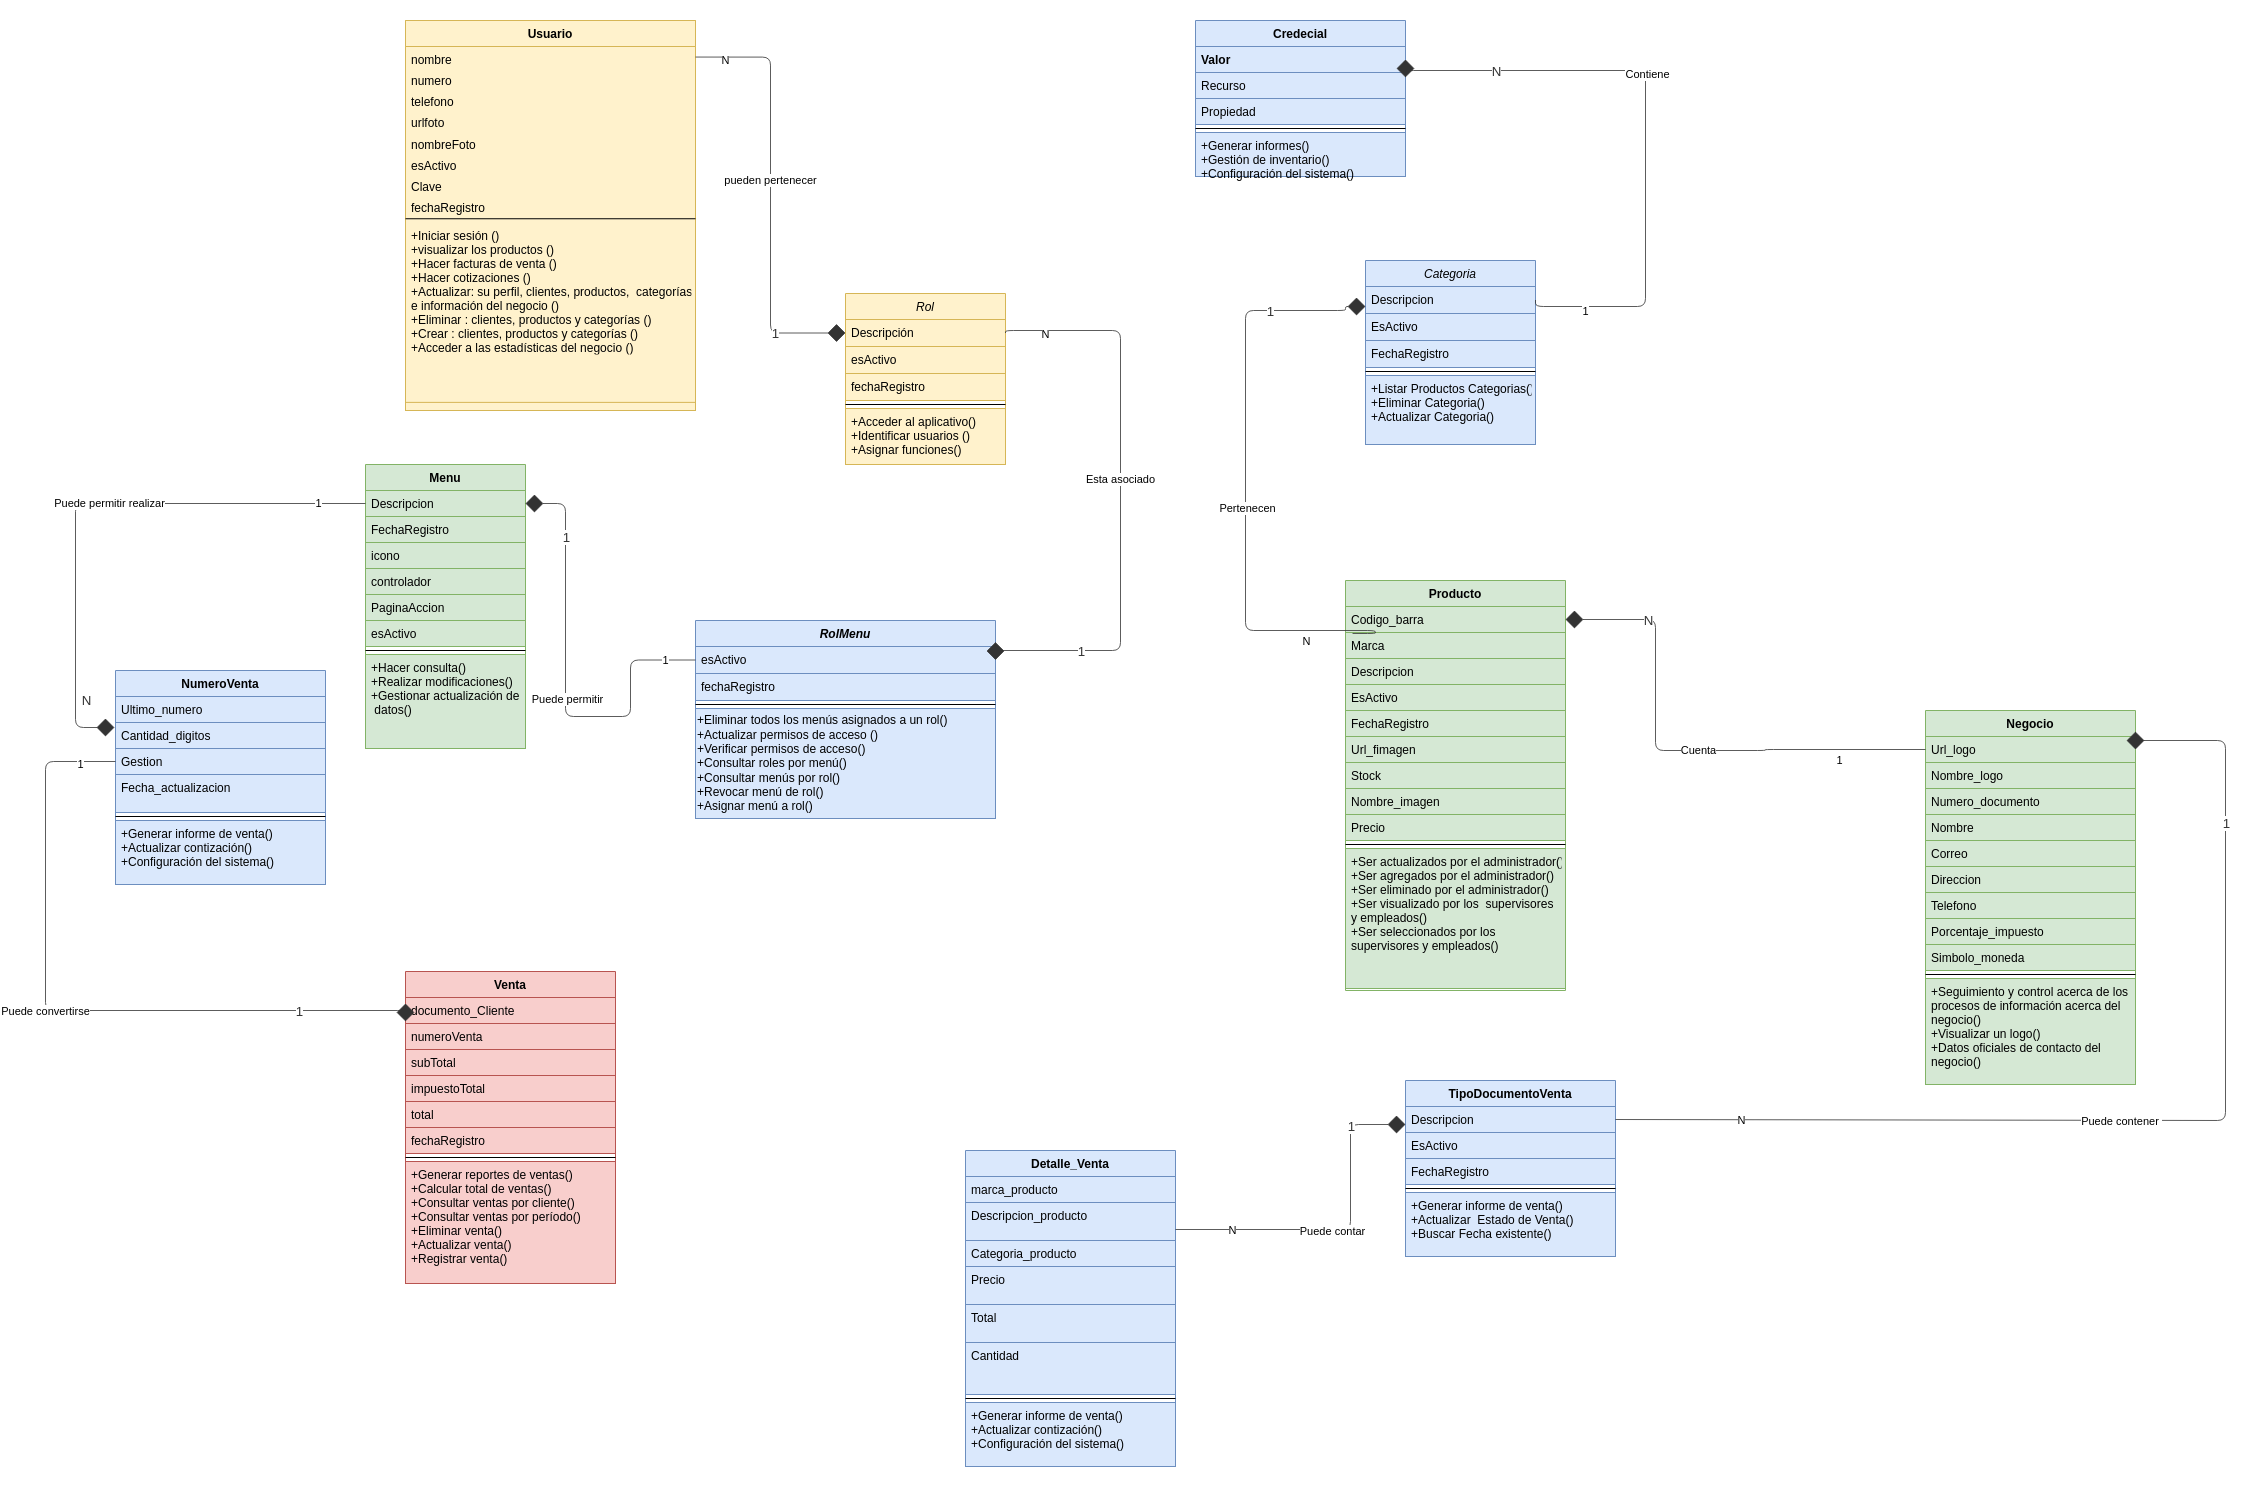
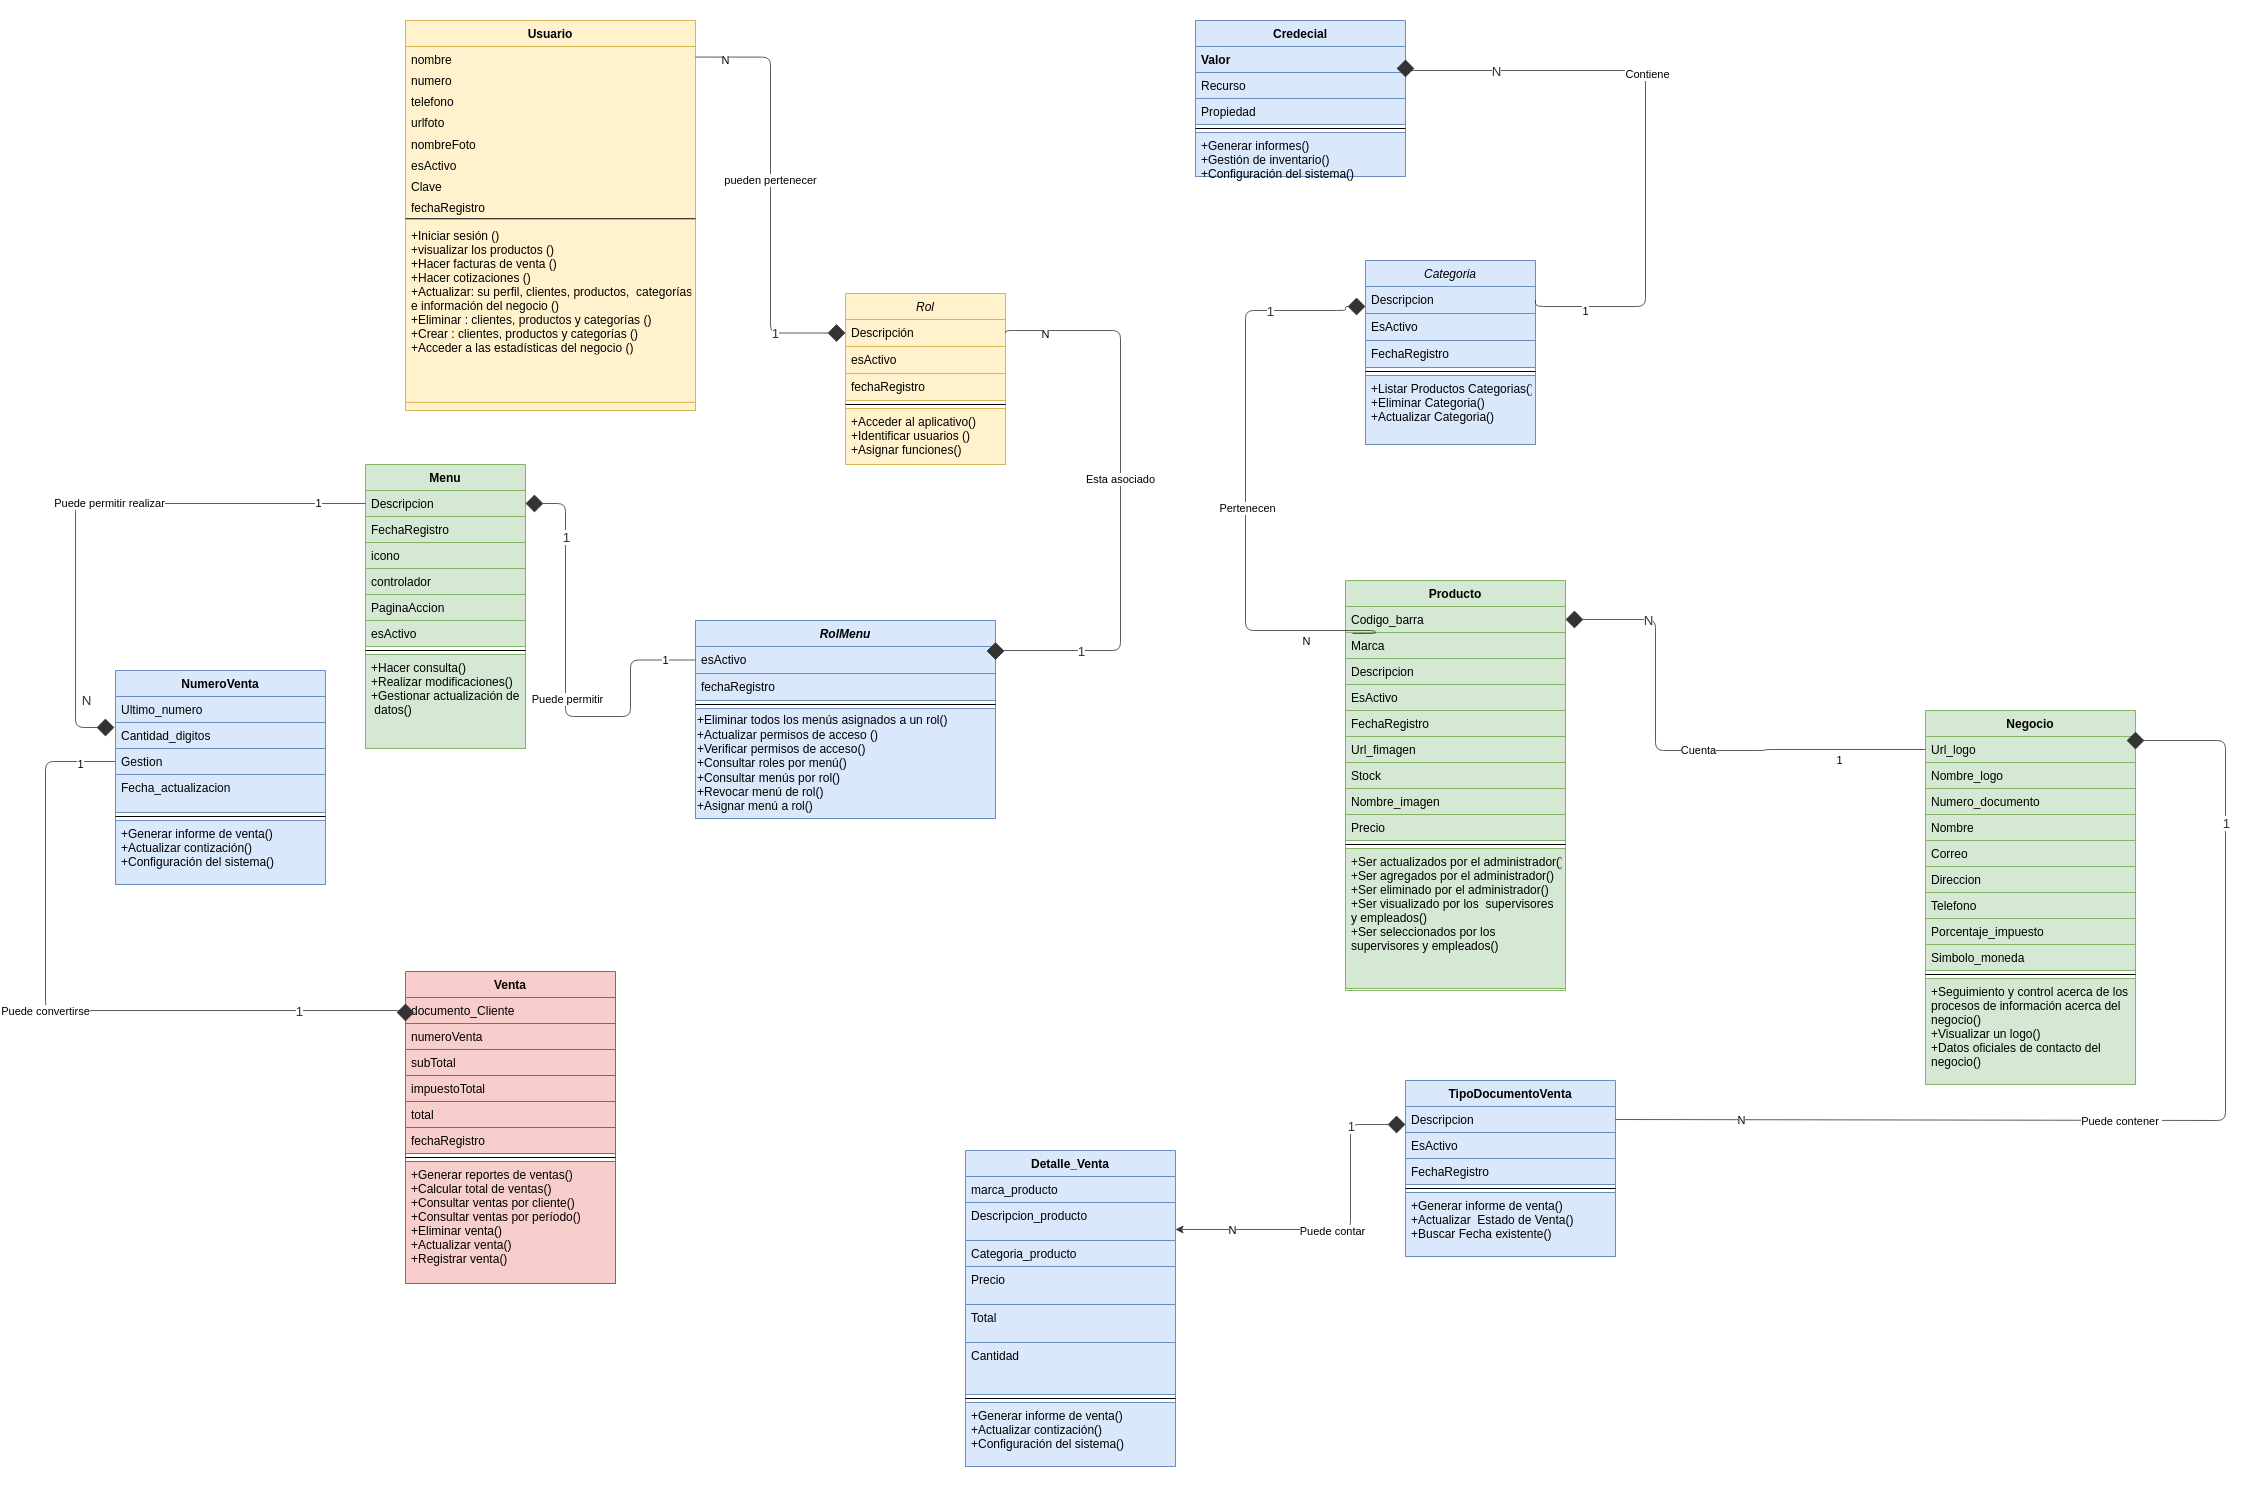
- <mxCell id="114" value="" style="html=1;jettySize=18;whiteSpace=wrap;fontSize=13;strokeColor=#333333;strokeOpacity=100;strokeWidth=0.8;rounded=1;arcSize=16;edgeStyle=orthogonalEdgeStyle;startArrow=diamond;startFill=1;startSize=16;endArrow=none;entryX=1;entryY=0.25;lucidId=vcwTdgQHpDNJ;entryDx=0;entryDy=0;exitX=0;exitY=0.25;exitDx=0;exitDy=0;" edge="1" parent="1" source="83" target="74"><mxGeometry width="100" height="100" relative="1" as="geometry"><Array as="points"><mxPoint x="1325" y="1229" /><mxPoint x="1150" y="1230" /></Array><mxPoint x="1530" y="1449" as="sourcePoint" /><mxPoint x="1180" y="1270" as="targetPoint" /></mxGeometry></mxCell>
+ <mxCell id="114" value="" style="html=1;jettySize=18;whiteSpace=wrap;fontSize=13;strokeColor=#333333;strokeOpacity=100;strokeWidth=0.8;rounded=1;arcSize=16;edgeStyle=orthogonalEdgeStyle;startArrow=diamond;startFill=1;startSize=16;endArrow=classic;entryX=1;entryY=0.25;lucidId=vcwTdgQHpDNJ;entryDx=0;entryDy=0;exitX=0;exitY=0.25;exitDx=0;exitDy=0;" edge="1" parent="1" source="83" target="74"><mxGeometry width="100" height="100" relative="1" as="geometry"><Array as="points"><mxPoint x="1325" y="1229" /><mxPoint x="1150" y="1230" /></Array><mxPoint x="1530" y="1449" as="sourcePoint" /><mxPoint x="1180" y="1270" as="targetPoint" /></mxGeometry></mxCell>
